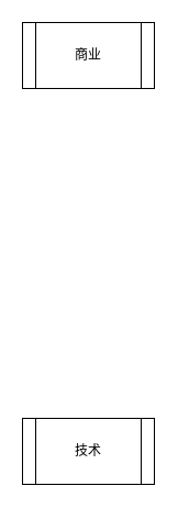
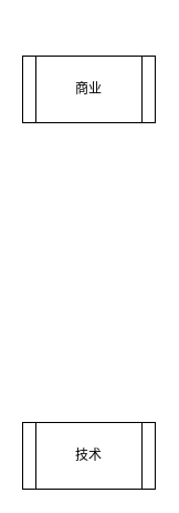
- <mxCell id="3" value="商业" style="shape=process;whiteSpace=wrap;html=1;backgroundOutline=1;" vertex="1" parent="1"><mxGeometry x="20" y="20" width="120" height="60" as="geometry" /></mxCell>
+ <mxCell id="3" value="商业" style="shape=process;whiteSpace=wrap;html=1;backgroundOutline=1;" vertex="1" parent="1"><mxGeometry x="20" y="50" width="120" height="60" as="geometry" /></mxCell>
